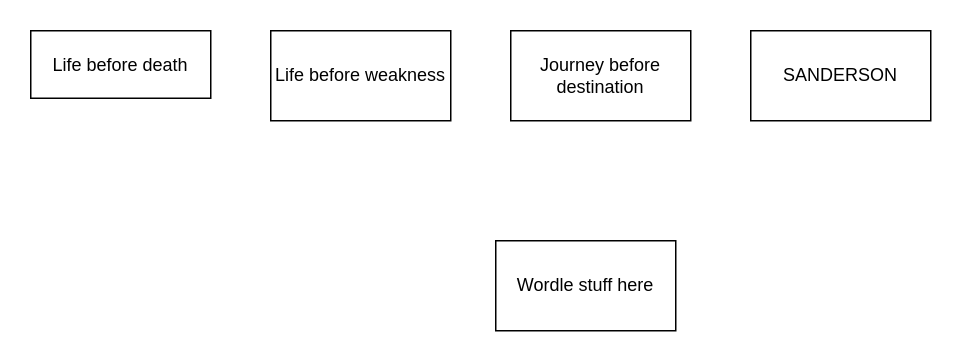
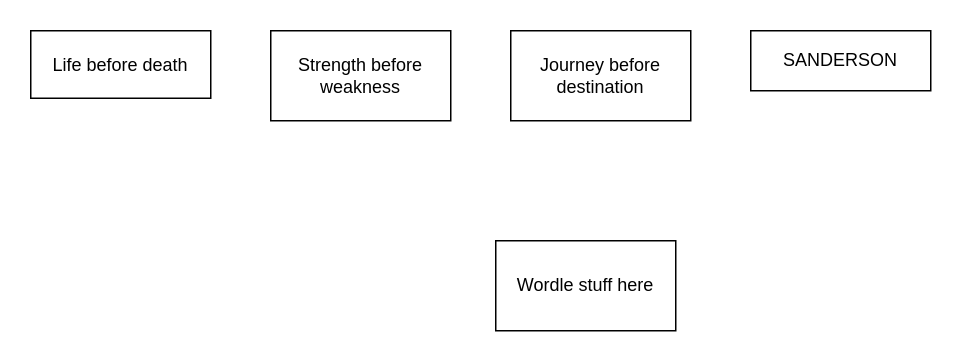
- <mxCell id="3" value="Life before weakness" style="rounded=0;whiteSpace=wrap;html=1;" parent="1" vertex="1"><mxGeometry x="180" y="20" width="120" height="60" as="geometry" /></mxCell>
+ <mxCell id="3" value="Strength before weakness" style="rounded=0;whiteSpace=wrap;html=1;" parent="1" vertex="1"><mxGeometry x="180" y="20" width="120" height="60" as="geometry" /></mxCell>
- <mxCell id="5" value="SANDERSON" style="rounded=0;whiteSpace=wrap;html=1;" parent="1" vertex="1"><mxGeometry x="500" y="20" width="120" height="60" as="geometry" /></mxCell>
+ <mxCell id="5" value="SANDERSON" style="rounded=0;whiteSpace=wrap;html=1;" parent="1" vertex="1"><mxGeometry x="500" y="20" width="120" height="40" as="geometry" /></mxCell>
